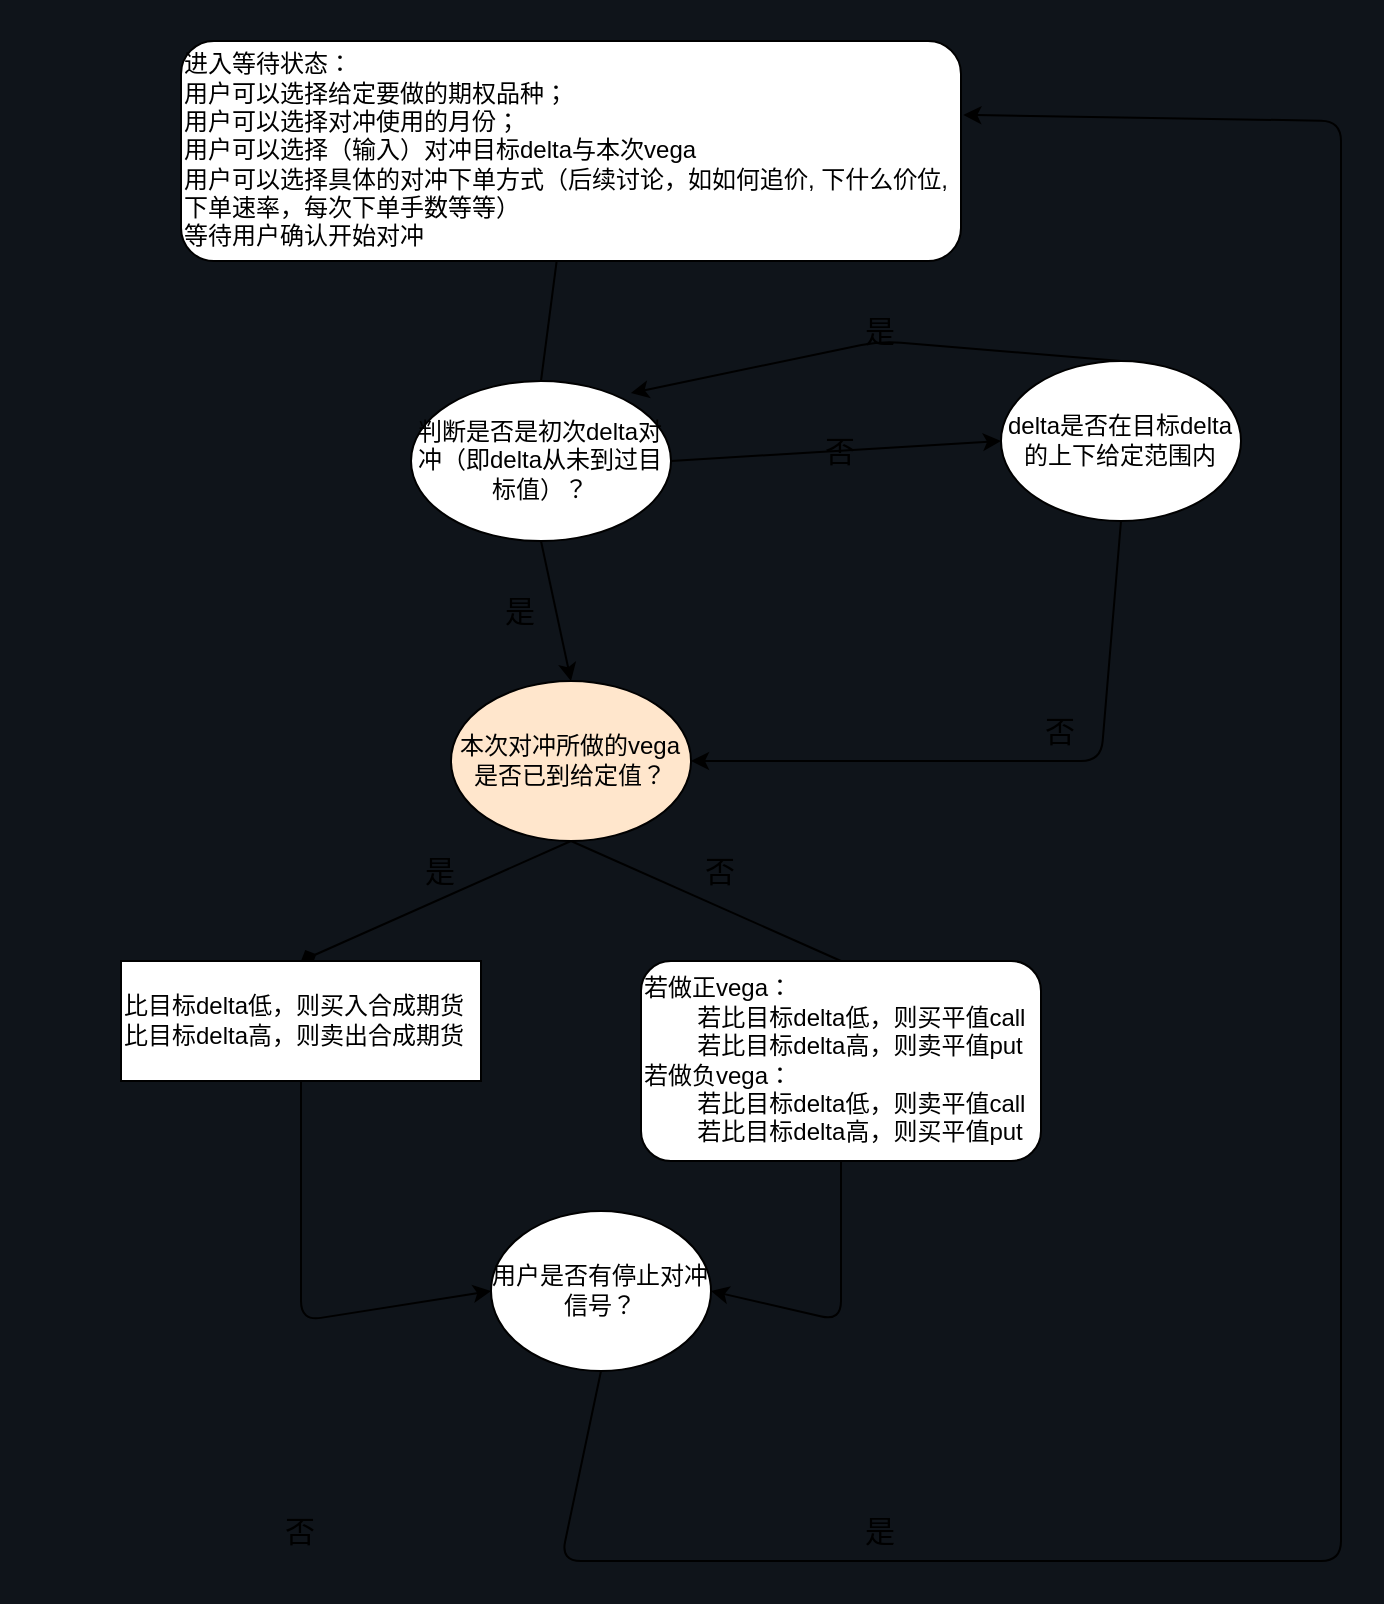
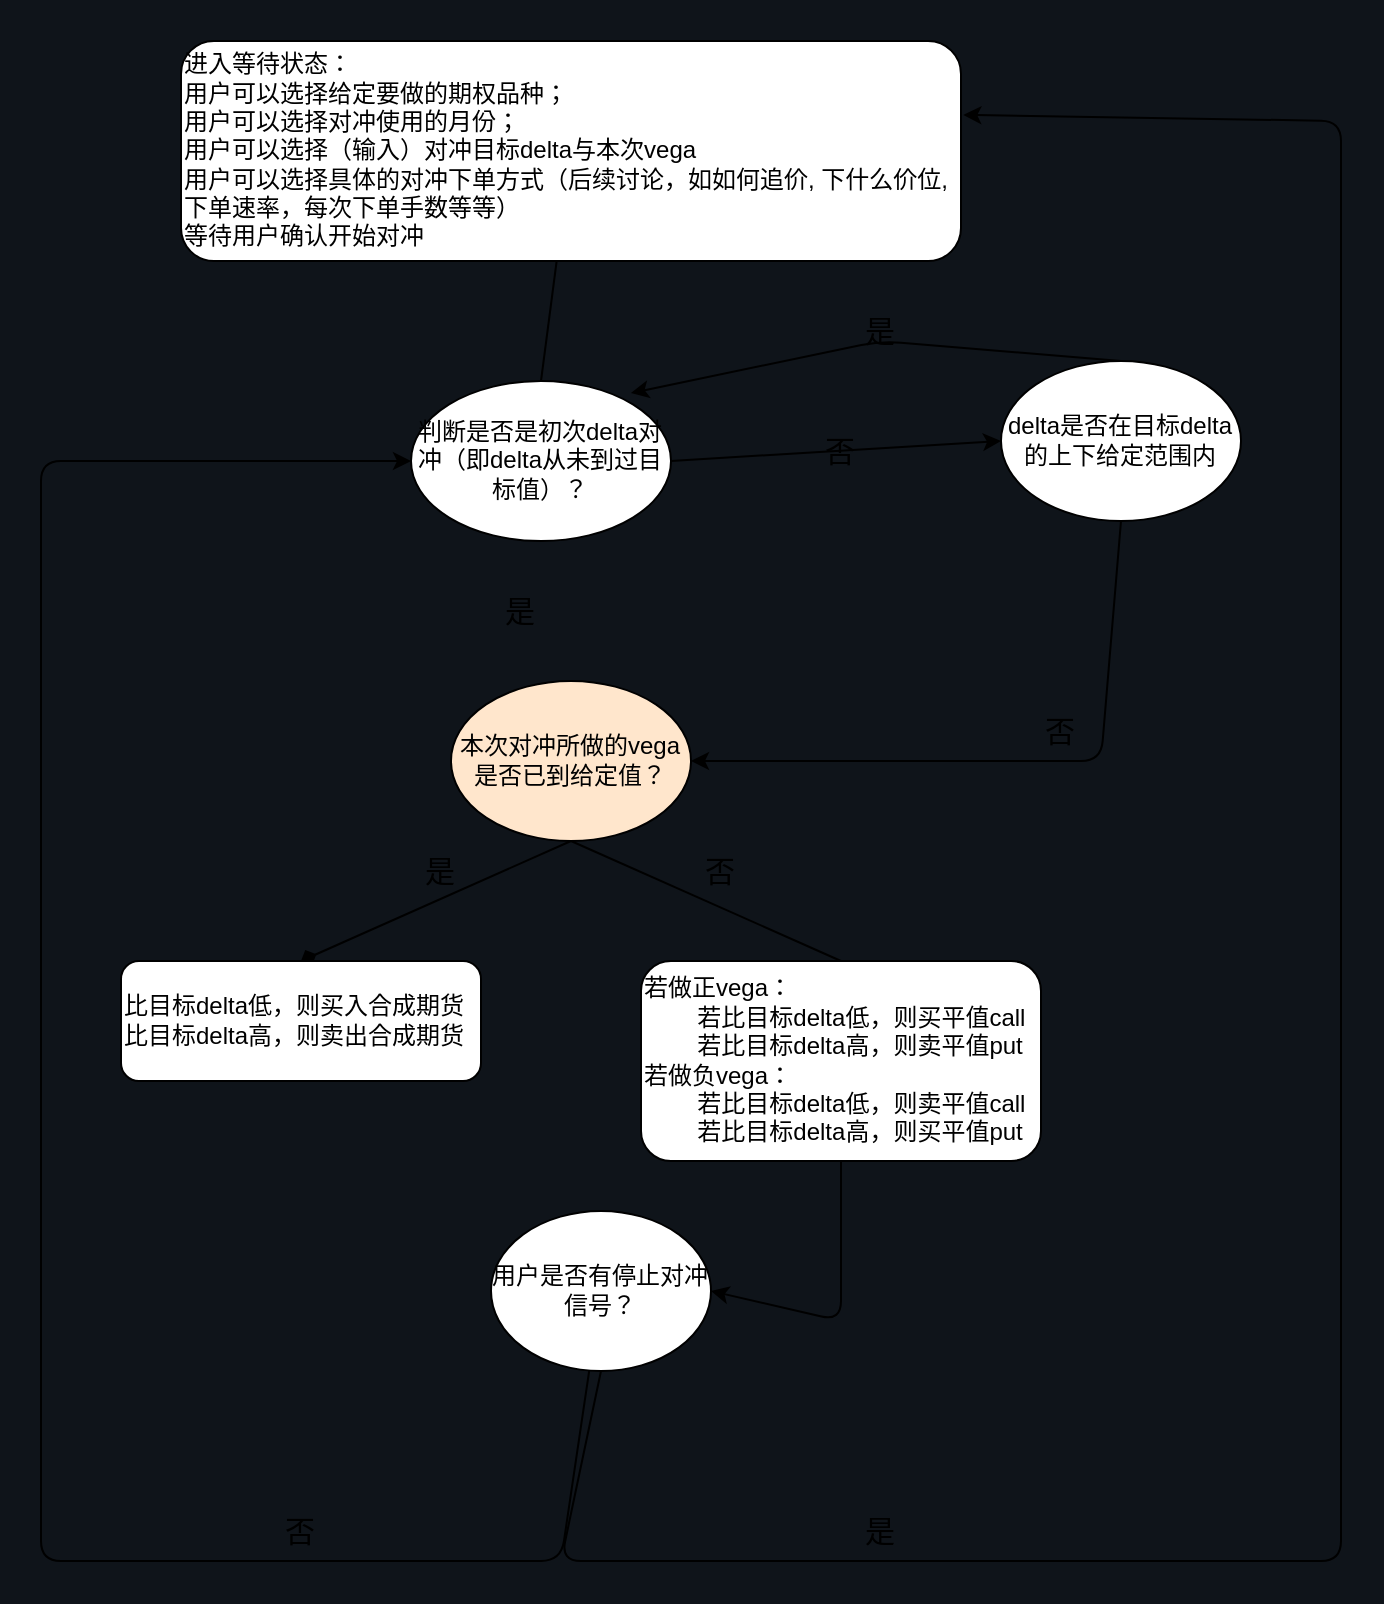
- <mxCell id="3" style="edgeStyle=none;html=1;exitX=0.5;exitY=1;exitDx=0;exitDy=0;entryX=0.5;entryY=0;entryDx=0;entryDy=0;rounded=1;" parent="1" source="6" target="10" edge="1"><mxGeometry relative="1" as="geometry"><mxPoint x="180" y="310" as="targetPoint" /><mxPoint x="224.565" y="280" as="sourcePoint" /></mxGeometry></mxCell>
- <mxCell id="14" value="&lt;span style=&quot;background-color: initial;&quot;&gt;比目标delta低，则买入合成期货&lt;br&gt;&lt;/span&gt;比目标delta高，则卖出合成期货" style="whiteSpace=wrap;html=1;align=left;rounded=0;" parent="1" vertex="1"><mxGeometry x="60" y="480" width="180" height="60" as="geometry" /></mxCell>
+ <mxCell id="14" value="&lt;span style=&quot;background-color: initial;&quot;&gt;比目标delta低，则买入合成期货&lt;br&gt;&lt;/span&gt;比目标delta高，则卖出合成期货" style="rounded=1;whiteSpace=wrap;html=1;align=left;" parent="1" vertex="1"><mxGeometry x="60" y="480" width="180" height="60" as="geometry" /></mxCell>
+ <mxCell id="23" style="edgeStyle=none;html=1;fontSize=12;entryX=0;entryY=0.5;entryDx=0;entryDy=0;rounded=1;" parent="1" source="25" target="6" edge="1"><mxGeometry relative="1" as="geometry"><mxPoint x="20" y="200" as="targetPoint" /><Array as="points"><mxPoint x="280" y="780" /><mxPoint x="150" y="780" /><mxPoint x="20" y="780" /><mxPoint x="20" y="230" /></Array></mxGeometry></mxCell>
- <mxCell id="13" style="edgeStyle=none;html=1;fontSize=12;entryX=0;entryY=0.5;entryDx=0;entryDy=0;rounded=1;" parent="1" source="14" target="25" edge="1"><mxGeometry relative="1" as="geometry"><mxPoint x="210" y="750" as="targetPoint" /><Array as="points"><mxPoint x="150" y="660" /></Array></mxGeometry></mxCell>
